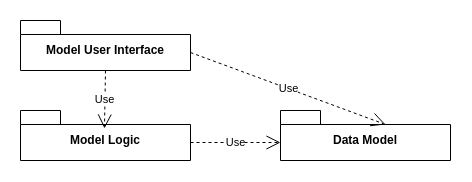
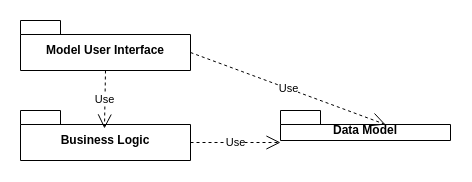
- <mxCell id="4" value="Data Model" style="shape=folder;fontStyle=1;spacingTop=10;tabWidth=40;tabHeight=14;tabPosition=left;html=1;whiteSpace=wrap;" vertex="1" parent="1"><mxGeometry x="280" y="110" width="170" height="50" as="geometry" /></mxCell>
+ <mxCell id="4" value="Data Model" style="shape=folder;fontStyle=1;spacingTop=10;tabWidth=40;tabHeight=14;tabPosition=left;html=1;whiteSpace=wrap;" vertex="1" parent="1"><mxGeometry x="280" y="110" width="170" height="30" as="geometry" /></mxCell>
- <mxCell id="3" value="Model Logic" style="shape=folder;fontStyle=1;spacingTop=10;tabWidth=40;tabHeight=14;tabPosition=left;html=1;whiteSpace=wrap;" vertex="1" parent="1"><mxGeometry x="20" y="110" width="170" height="50" as="geometry" /></mxCell>
+ <mxCell id="3" value="Business Logic" style="shape=folder;fontStyle=1;spacingTop=10;tabWidth=40;tabHeight=14;tabPosition=left;html=1;whiteSpace=wrap;" vertex="1" parent="1"><mxGeometry x="20" y="110" width="170" height="50" as="geometry" /></mxCell>
